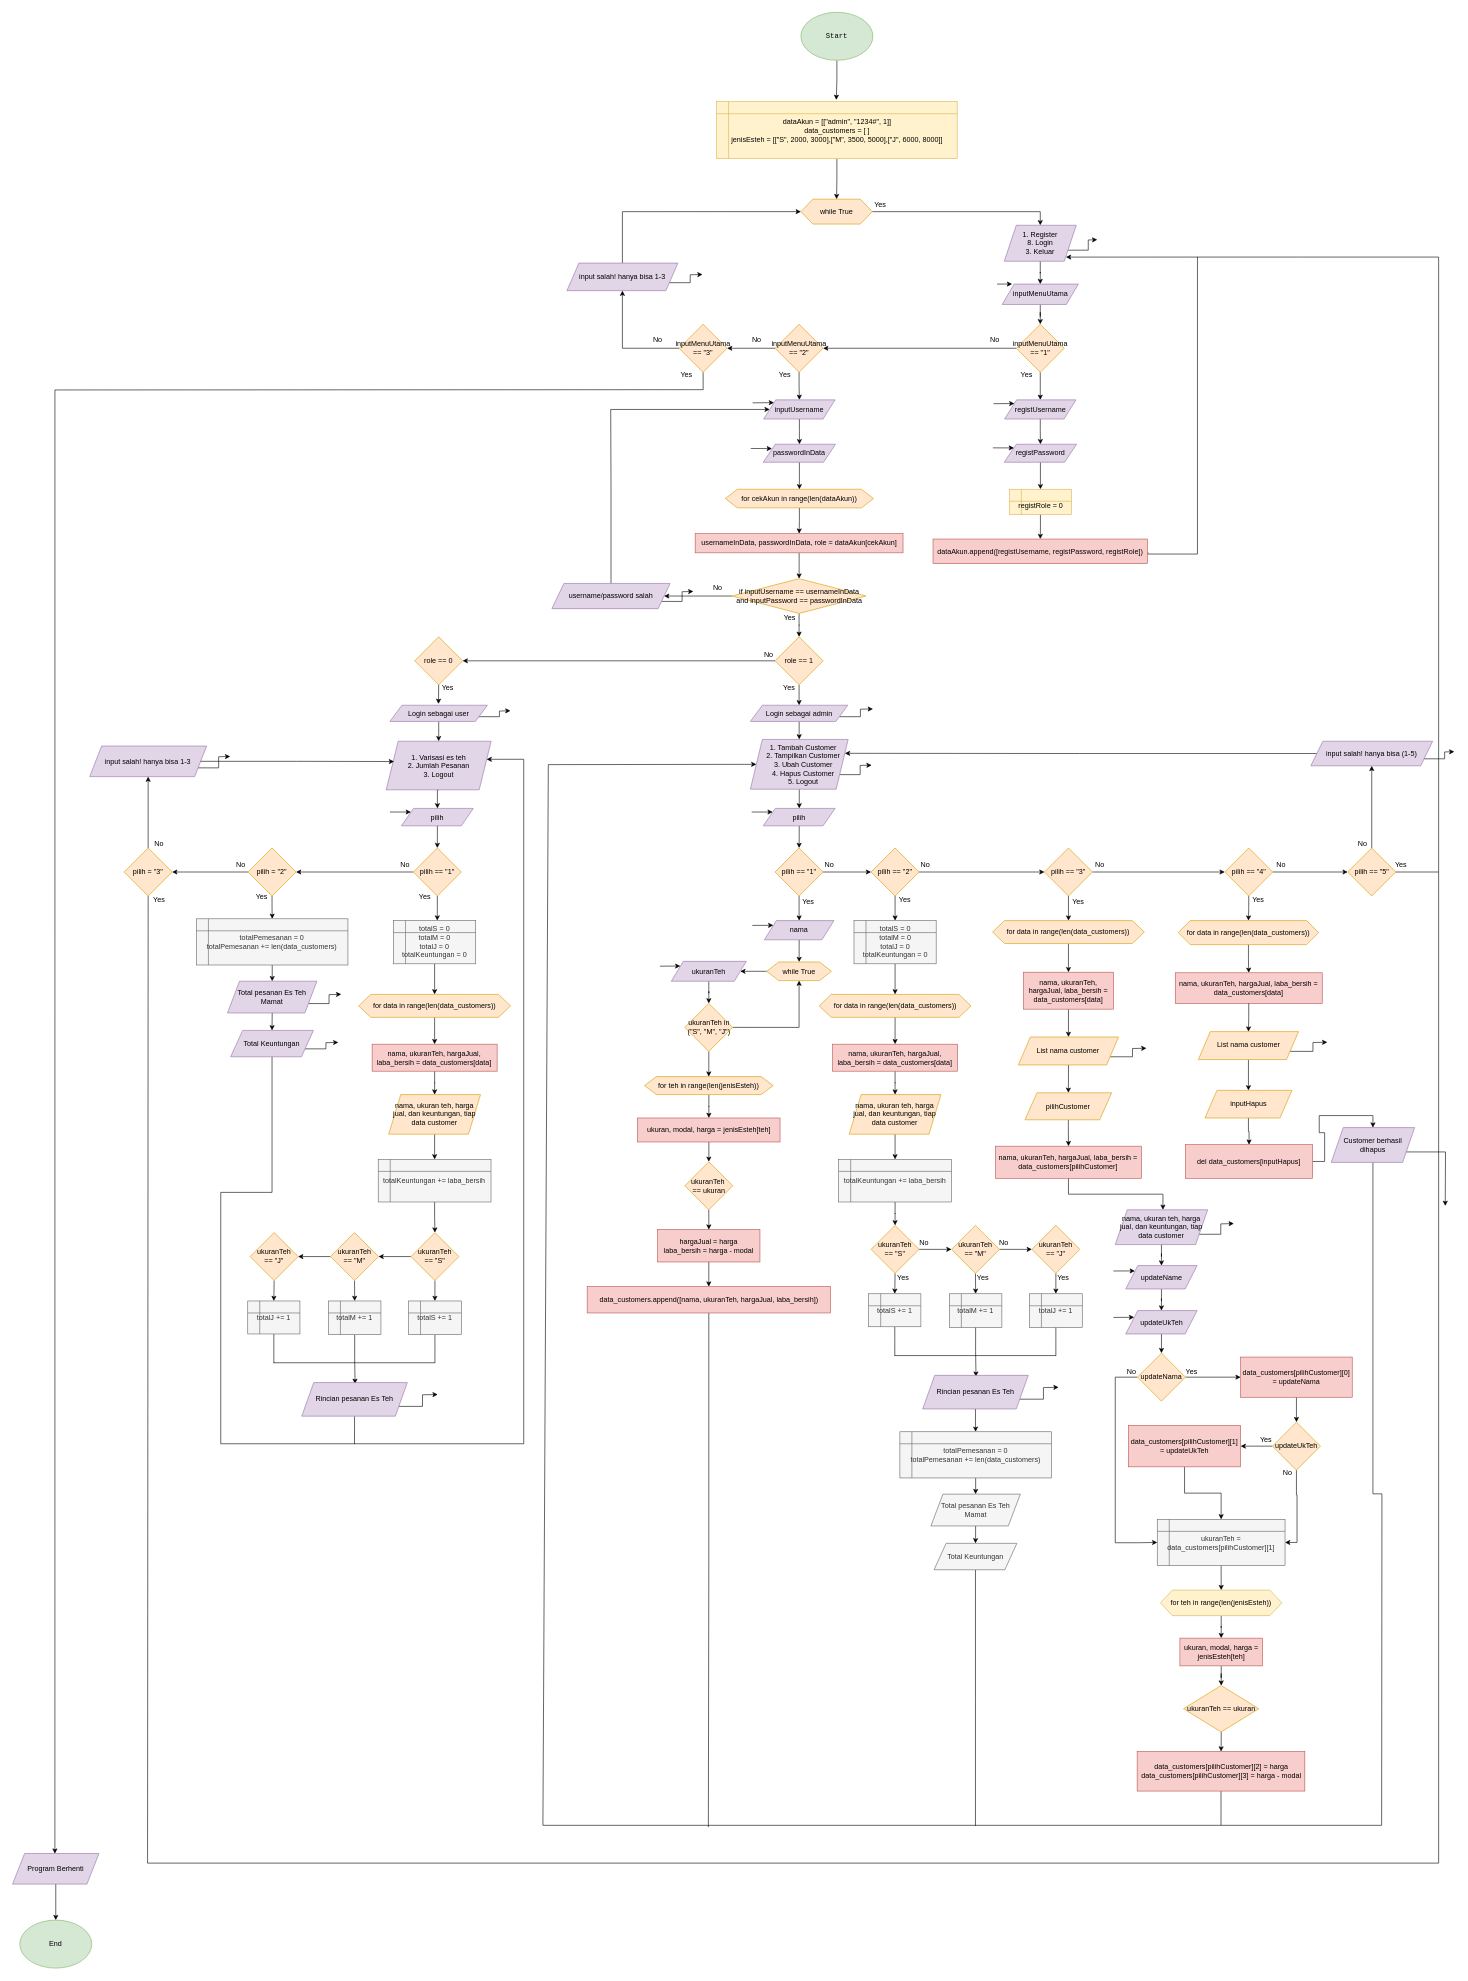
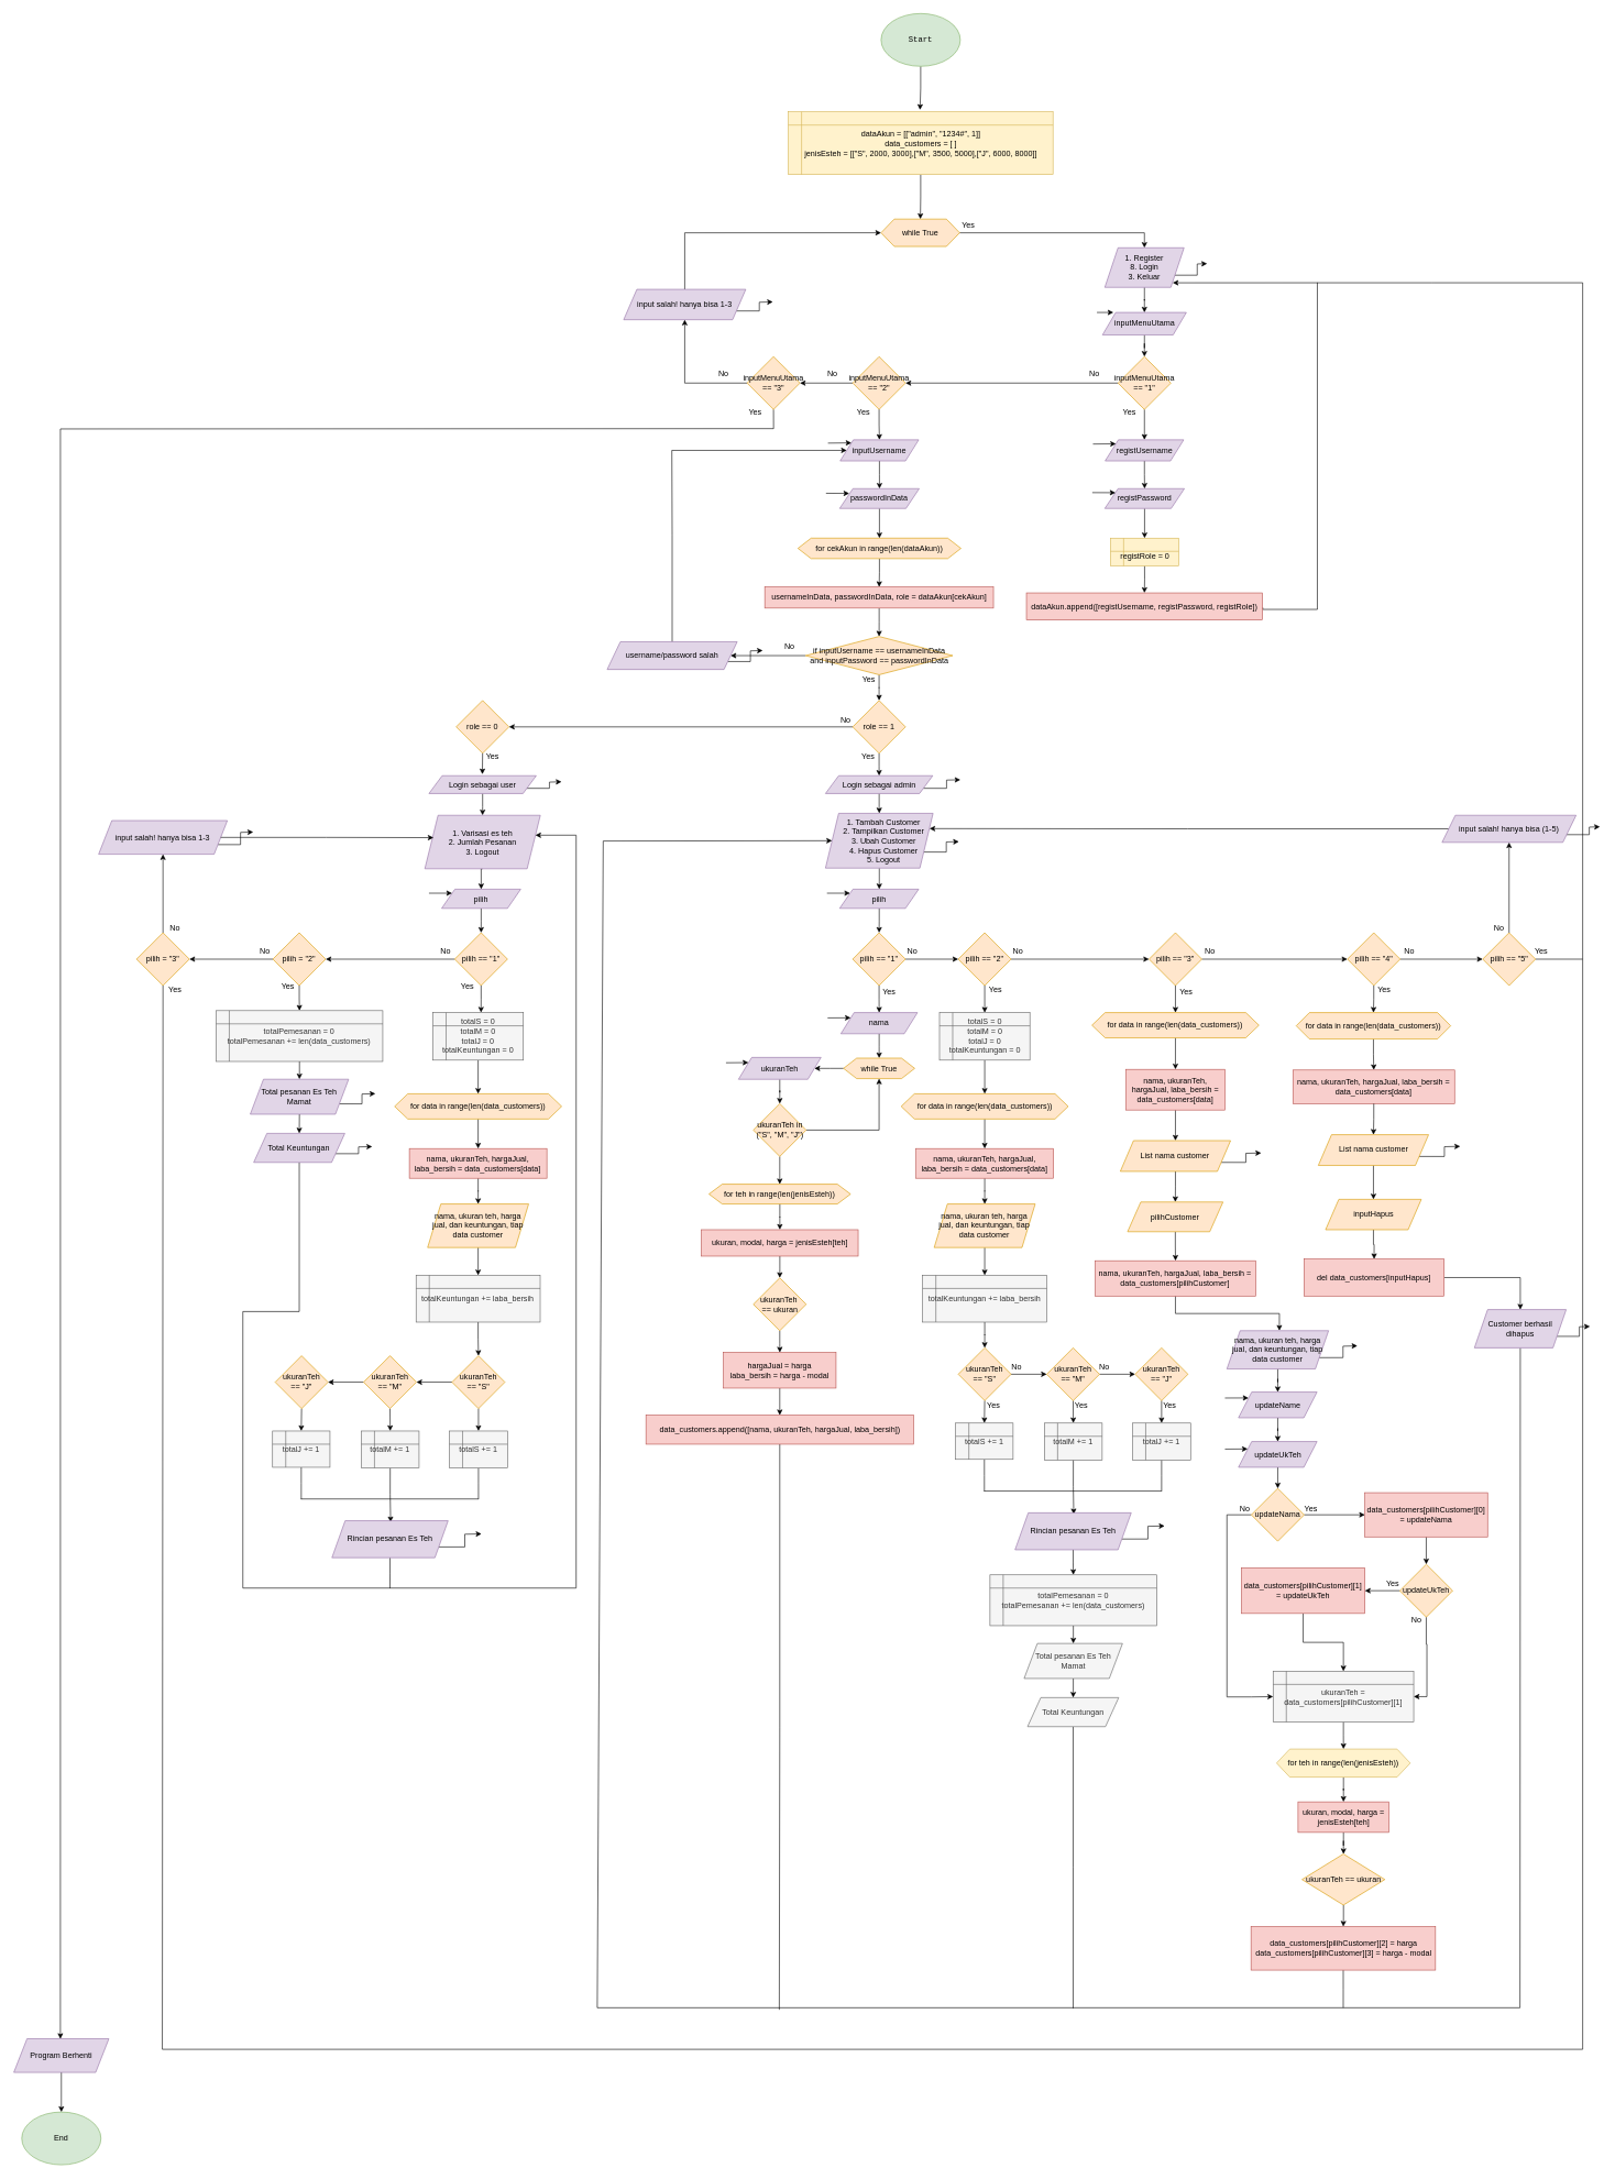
- <mxCell id="293" value="Customer berhasil dihapus" style="shape=parallelogram;perimeter=parallelogramPerimeter;whiteSpace=wrap;html=1;fixedSize=1;fillColor=#e1d5e7;strokeColor=#9673a6;" vertex="1" parent="1"><mxGeometry x="2218" y="1879" width="139" height="58" as="geometry" /></mxCell>
+ <mxCell id="293" value="Customer berhasil dihapus" style="shape=parallelogram;perimeter=parallelogramPerimeter;whiteSpace=wrap;html=1;fixedSize=1;fillColor=#e1d5e7;strokeColor=#9673a6;" vertex="1" parent="1"><mxGeometry x="2233" y="1984" width="139" height="58" as="geometry" /></mxCell>
